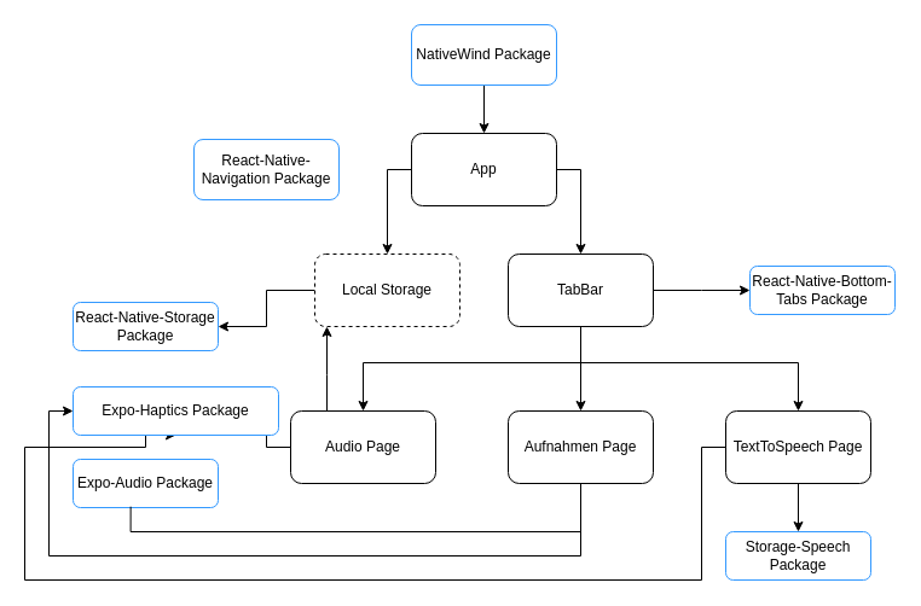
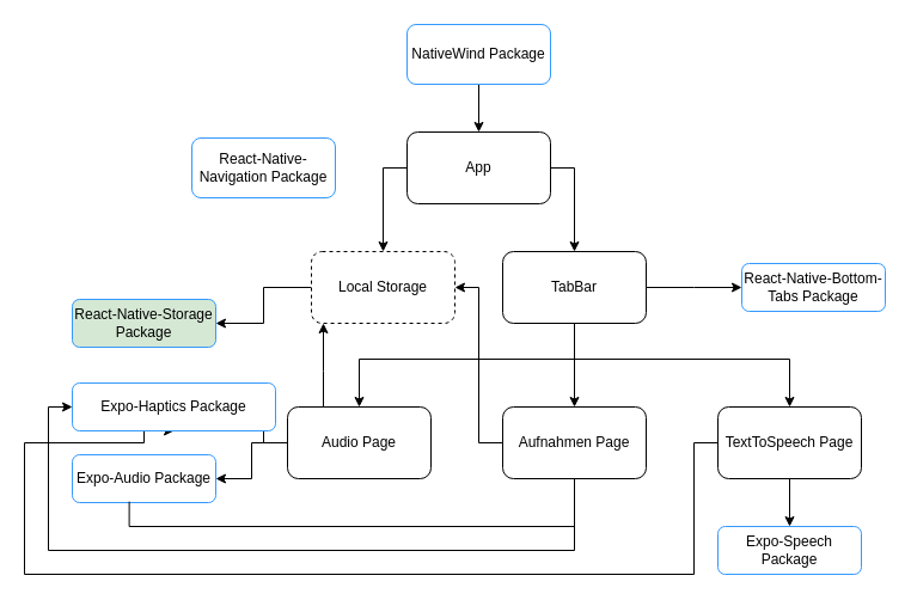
- <mxCell id="22" value="React-Native-Storage Package" style="rounded=1;whiteSpace=wrap;html=1;strokeColor=#3399FF;" vertex="1" parent="1"><mxGeometry x="60" y="250" width="120" height="40" as="geometry" /></mxCell>
+ <mxCell id="22" value="React-Native-Storage Package" style="rounded=1;whiteSpace=wrap;html=1;strokeColor=#3399FF;fillColor=#d5e8d4;" vertex="1" parent="1"><mxGeometry x="60" y="250" width="120" height="40" as="geometry" /></mxCell>
+ <mxCell id="5" style="edgeStyle=orthogonalEdgeStyle;rounded=0;orthogonalLoop=1;jettySize=auto;html=1;entryX=1;entryY=0.5;entryDx=0;entryDy=0;" edge="1" parent="1" source="7" target="21"><mxGeometry relative="1" as="geometry"><Array as="points"><mxPoint x="400" y="370" /><mxPoint x="400" y="240" /></Array></mxGeometry></mxCell>
+ <mxCell id="13" style="edgeStyle=orthogonalEdgeStyle;rounded=0;orthogonalLoop=1;jettySize=auto;html=1;" edge="1" parent="1" source="14" target="26"><mxGeometry relative="1" as="geometry" /></mxCell>
- <mxCell id="28" value="Storage-Speech Package" style="rounded=1;whiteSpace=wrap;html=1;strokeColor=#3399FF;" vertex="1" parent="1"><mxGeometry x="600" y="440" width="120" height="40" as="geometry" /></mxCell>
+ <mxCell id="28" value="Expo-Speech Package" style="rounded=1;whiteSpace=wrap;html=1;strokeColor=#3399FF;" vertex="1" parent="1"><mxGeometry x="600" y="440" width="120" height="40" as="geometry" /></mxCell>
